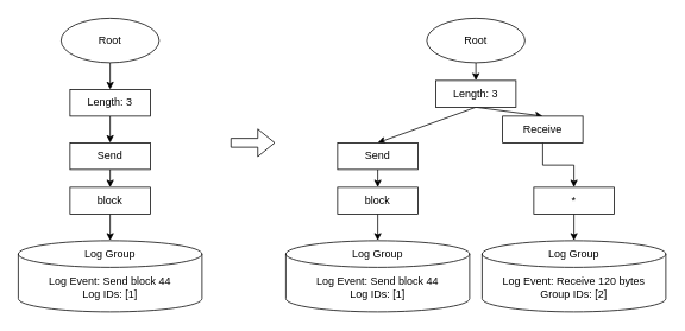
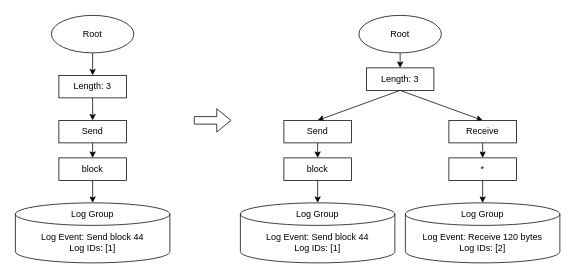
- <mxCell id="26" value="Receive" style="rounded=0;whiteSpace=wrap;html=1;" vertex="1" parent="1"><mxGeometry x="563" y="130" width="90" height="30" as="geometry" /></mxCell>
+ <mxCell id="26" value="Receive" style="rounded=0;whiteSpace=wrap;html=1;" vertex="1" parent="1"><mxGeometry x="598" y="160" width="90" height="30" as="geometry" /></mxCell>
- <mxCell id="23" value="Log Event: Receive 120 bytes&lt;br&gt;Group IDs: [2]" style="shape=cylinder3;whiteSpace=wrap;html=1;boundedLbl=1;backgroundOutline=1;size=15;" vertex="1" parent="1"><mxGeometry x="540" y="270" width="206" height="80" as="geometry" /></mxCell>
+ <mxCell id="23" value="Log Event: Receive 120 bytes&lt;br&gt;Log IDs: [2]" style="shape=cylinder3;whiteSpace=wrap;html=1;boundedLbl=1;backgroundOutline=1;size=15;" vertex="1" parent="1"><mxGeometry x="540" y="270" width="206" height="80" as="geometry" /></mxCell>
